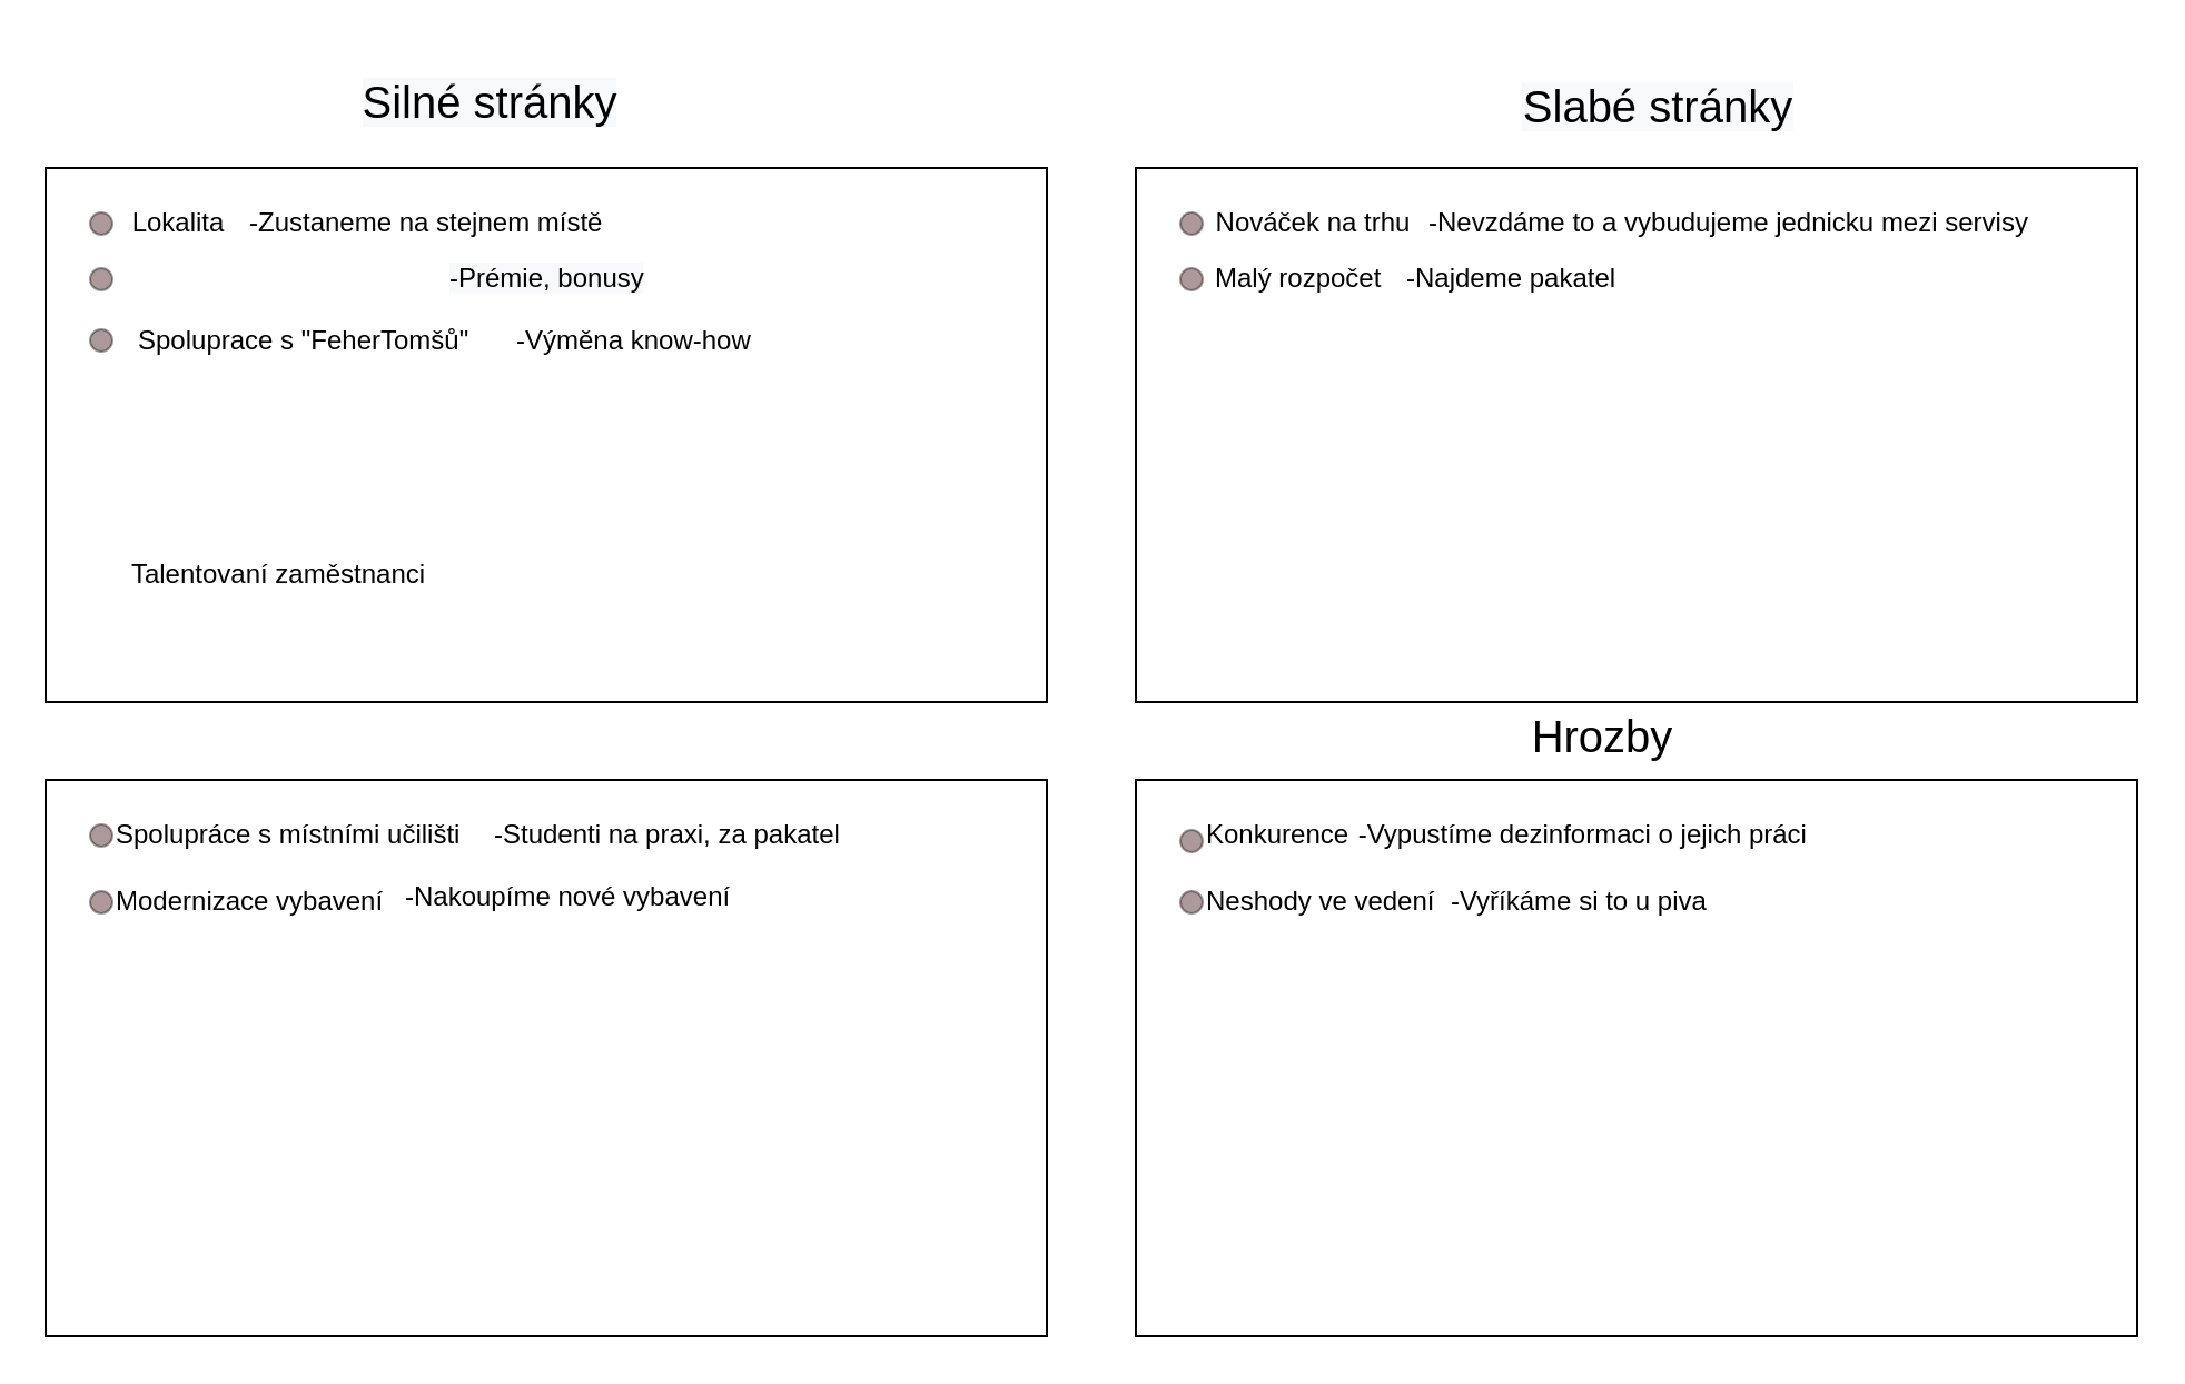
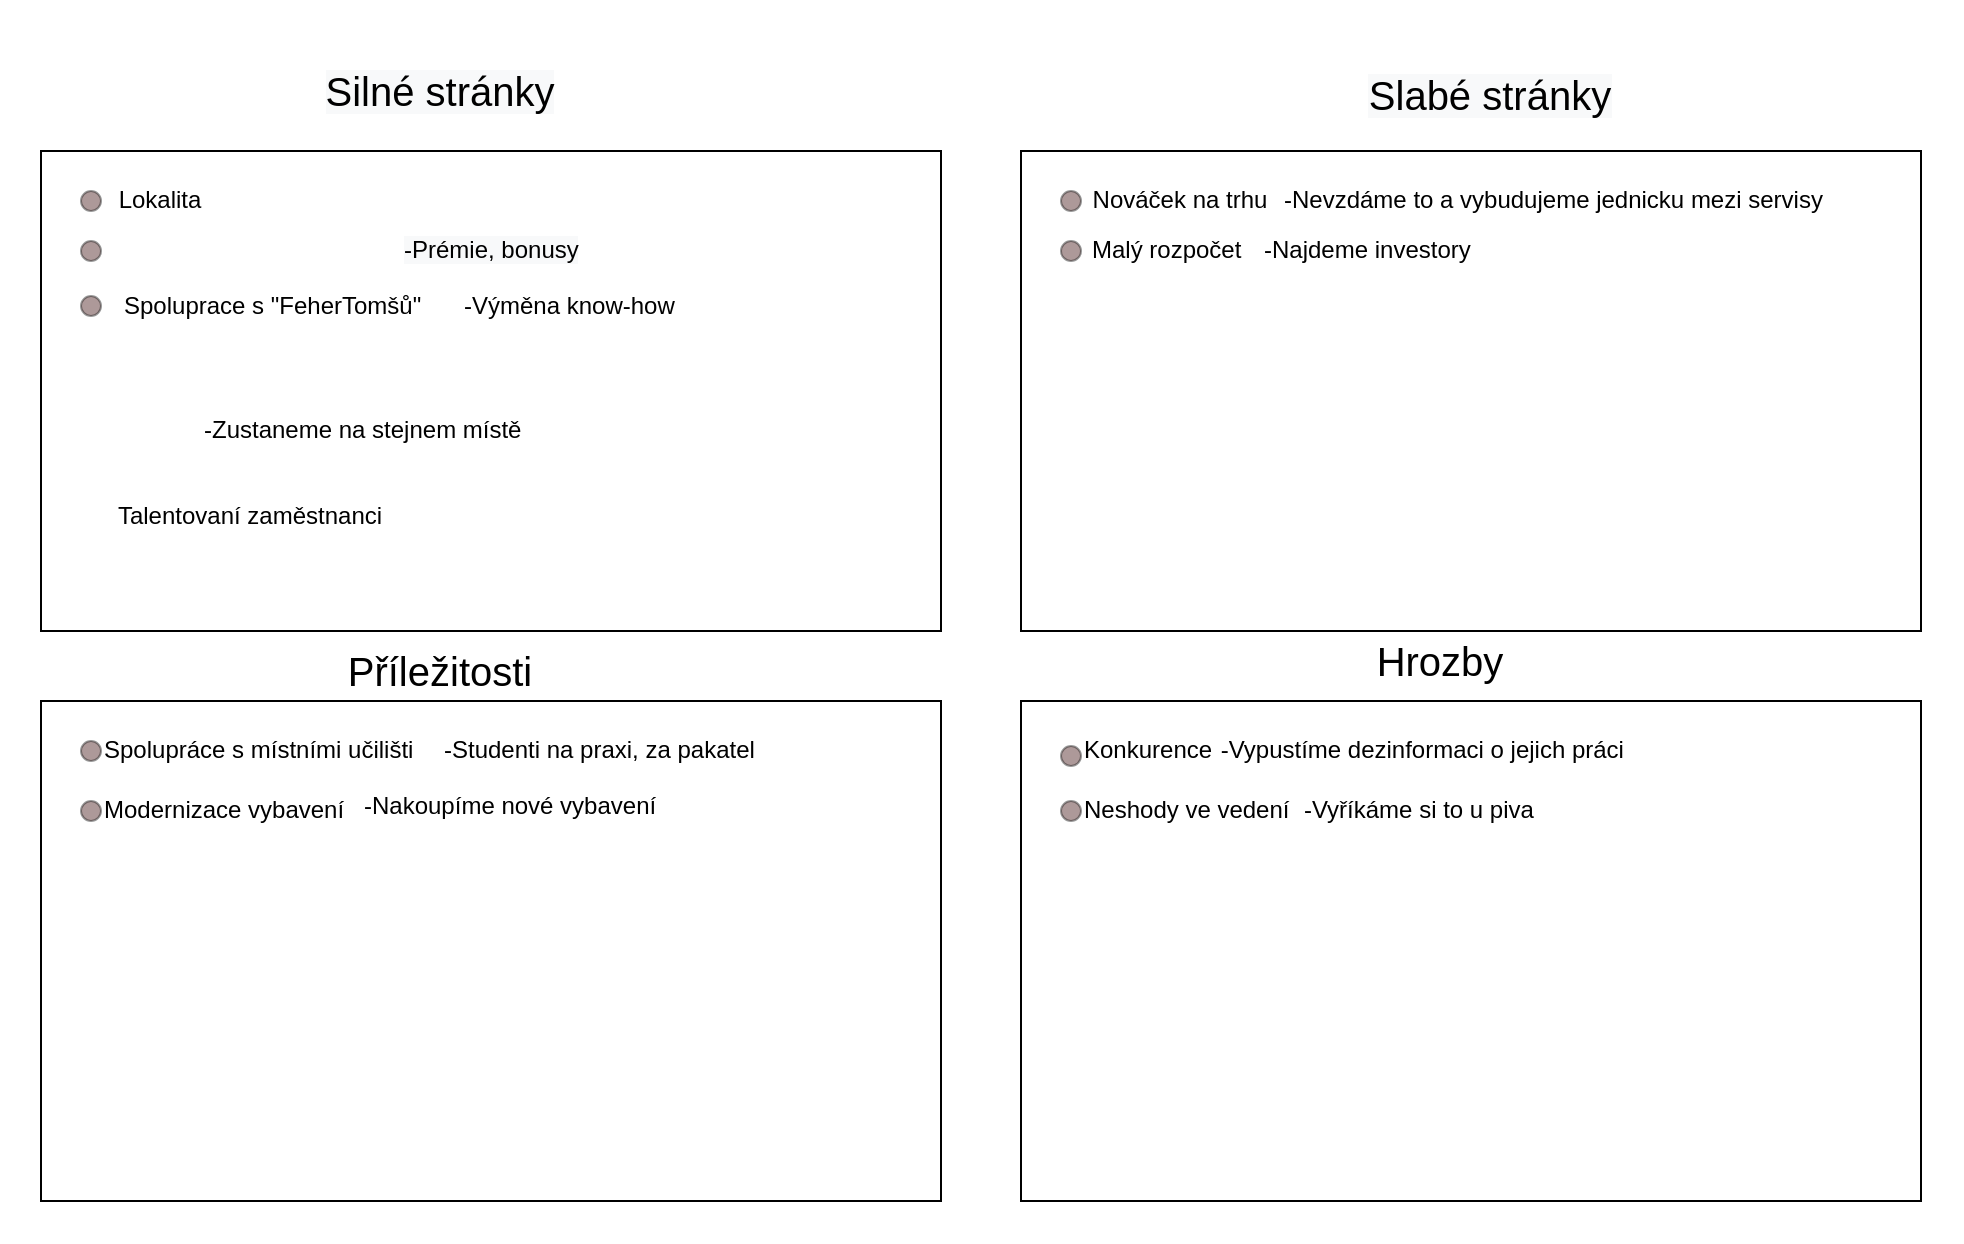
- <mxCell id="26" value="-Zustaneme na stejnem místě" style="text;html=1;strokeColor=none;fillColor=none;align=left;verticalAlign=middle;whiteSpace=wrap;rounded=0;opacity=50;" vertex="1" parent="1"><mxGeometry x="110" y="90" width="200" height="20" as="geometry" /></mxCell>
+ <mxCell id="26" value="-Zustaneme na stejnem místě" style="text;html=1;strokeColor=none;fillColor=none;align=left;verticalAlign=middle;whiteSpace=wrap;rounded=0;opacity=50;" vertex="1" parent="1"><mxGeometry x="100" y="205" width="200" height="20" as="geometry" /></mxCell>
- <mxCell id="29" value="-Najdeme pakatel" style="text;html=1;strokeColor=none;fillColor=none;align=left;verticalAlign=middle;whiteSpace=wrap;rounded=0;" vertex="1" parent="1"><mxGeometry x="630" y="117.5" width="169" height="15" as="geometry" /></mxCell>
+ <mxCell id="29" value="-Najdeme investory" style="text;html=1;strokeColor=none;fillColor=none;align=left;verticalAlign=middle;whiteSpace=wrap;rounded=0;" vertex="1" parent="1"><mxGeometry x="630" y="117.5" width="169" height="15" as="geometry" /></mxCell>
+ <mxCell id="8" value="&lt;font style=&quot;font-size: 20px&quot;&gt;Příležitosti&lt;/font&gt;" style="text;html=1;strokeColor=none;fillColor=none;align=center;verticalAlign=middle;whiteSpace=wrap;rounded=0;" vertex="1" parent="1"><mxGeometry x="70" y="320" width="300" height="30" as="geometry" /></mxCell>
